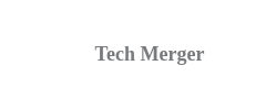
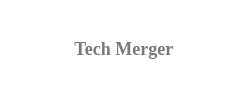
- <mxCell id="2" value="&lt;font style=&quot;font-size: 24px&quot;&gt;Tech Merger&lt;/font&gt;" style="rounded=1;whiteSpace=wrap;html=1;fillColor=none;strokeColor=none;fontFamily=Georgia;fontStyle=1;fontColor=#57595c;textOpacity=80;" vertex="1" parent="1"><mxGeometry x="35" y="20" width="290" height="90" as="geometry" /></mxCell>
+ <mxCell id="2" value="&lt;font style=&quot;font-size: 24px&quot;&gt;Tech Merger&lt;/font&gt;" style="rounded=1;whiteSpace=wrap;html=1;fillColor=none;strokeColor=none;fontFamily=Georgia;fontStyle=1;fontColor=#57595c;textOpacity=80;" vertex="1" parent="1"><mxGeometry x="20" y="20" width="290" height="90" as="geometry" /></mxCell>
